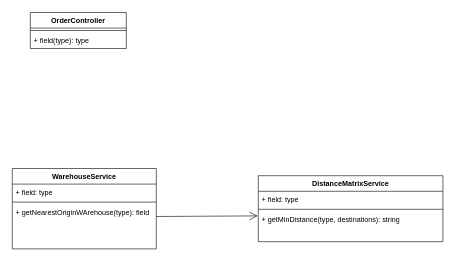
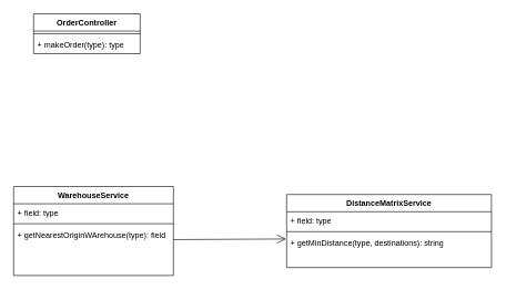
- <mxCell id="4" value="+ field(type): type" style="text;strokeColor=none;fillColor=none;align=left;verticalAlign=top;spacingLeft=4;spacingRight=4;overflow=hidden;rotatable=0;points=[[0,0.5],[1,0.5]];portConstraint=eastwest;whiteSpace=wrap;html=1;" parent="2" vertex="1"><mxGeometry y="34" width="160" height="26" as="geometry" /></mxCell>
+ <mxCell id="4" value="+ makeOrder(type): type" style="text;strokeColor=none;fillColor=none;align=left;verticalAlign=top;spacingLeft=4;spacingRight=4;overflow=hidden;rotatable=0;points=[[0,0.5],[1,0.5]];portConstraint=eastwest;whiteSpace=wrap;html=1;" parent="2" vertex="1"><mxGeometry y="34" width="160" height="26" as="geometry" /></mxCell>
